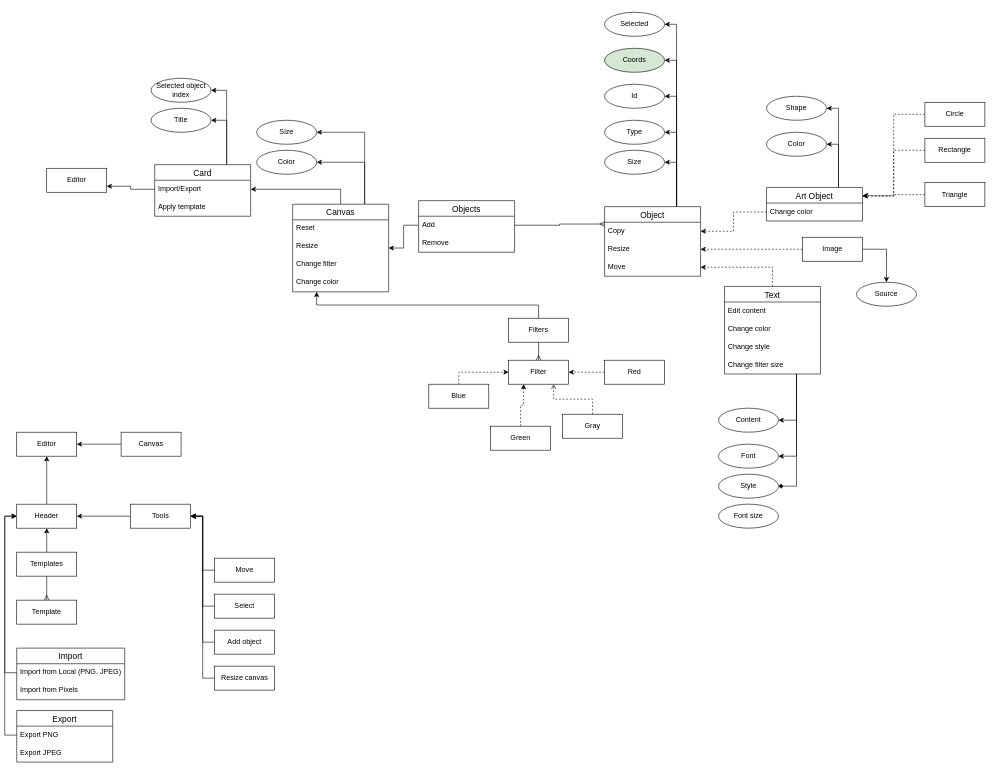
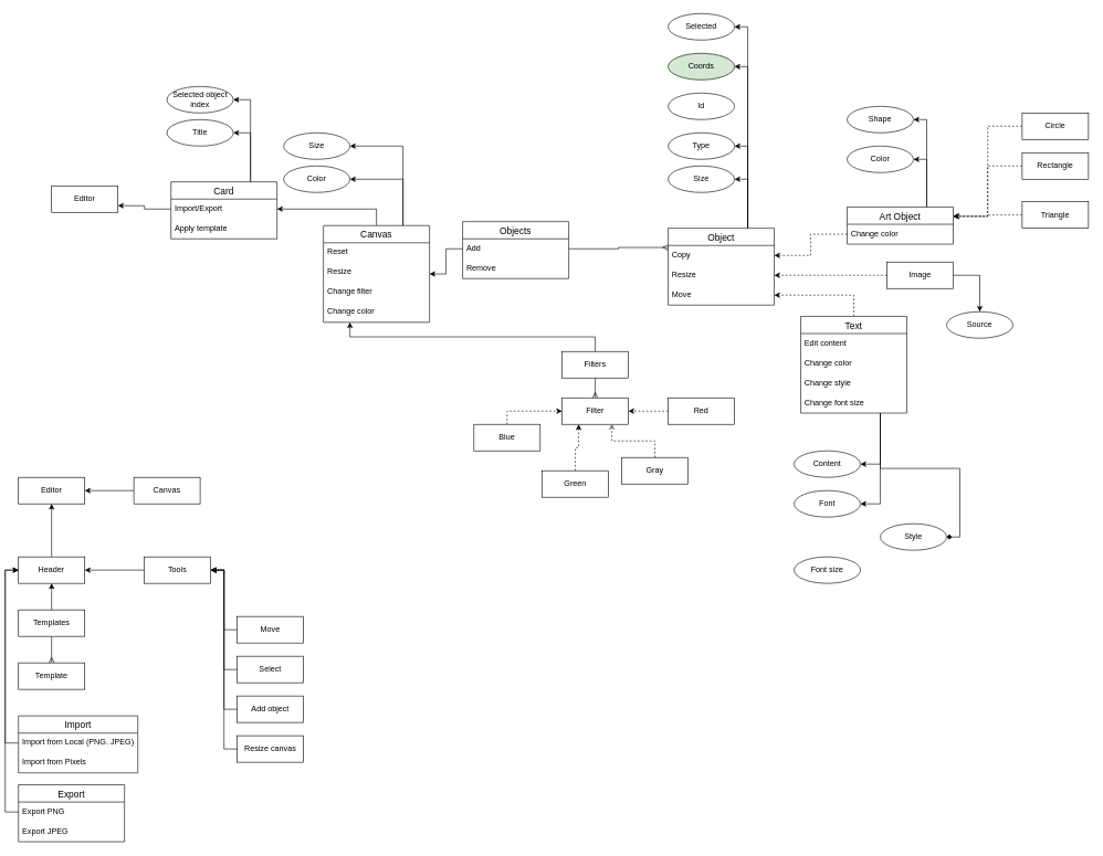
- <mxCell id="55" style="edgeStyle=orthogonalEdgeStyle;rounded=0;orthogonalLoop=1;jettySize=auto;html=1;exitX=0.75;exitY=0;exitDx=0;exitDy=0;entryX=1;entryY=0.5;entryDx=0;entryDy=0;" edge="1" parent="1" source="58" target="70"><mxGeometry relative="1" as="geometry" /></mxCell>
- <mxCell id="31" value="Change filter size" style="text;strokeColor=none;fillColor=none;spacingLeft=4;spacingRight=4;overflow=hidden;rotatable=0;points=[[0,0.5],[1,0.5]];portConstraint=eastwest;fontSize=12;" vertex="1" parent="27"><mxGeometry y="116" width="160" height="30" as="geometry" /></mxCell>
+ <mxCell id="31" value="Change font size" style="text;strokeColor=none;fillColor=none;spacingLeft=4;spacingRight=4;overflow=hidden;rotatable=0;points=[[0,0.5],[1,0.5]];portConstraint=eastwest;fontSize=12;" vertex="1" parent="27"><mxGeometry y="116" width="160" height="30" as="geometry" /></mxCell>
- <mxCell id="83" value="Style" style="ellipse;whiteSpace=wrap;html=1;align=center;" vertex="1" parent="1"><mxGeometry x="1190" y="790" width="100" height="40" as="geometry" /></mxCell>
+ <mxCell id="83" value="Style" style="ellipse;whiteSpace=wrap;html=1;align=center;" vertex="1" parent="1"><mxGeometry x="1320" y="790" width="100" height="40" as="geometry" /></mxCell>
